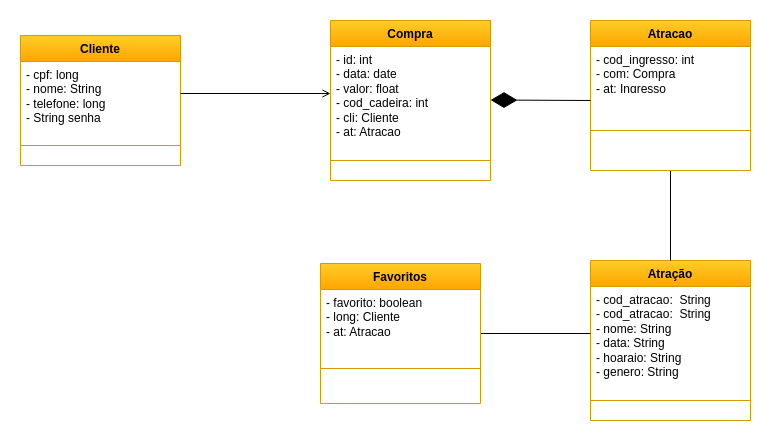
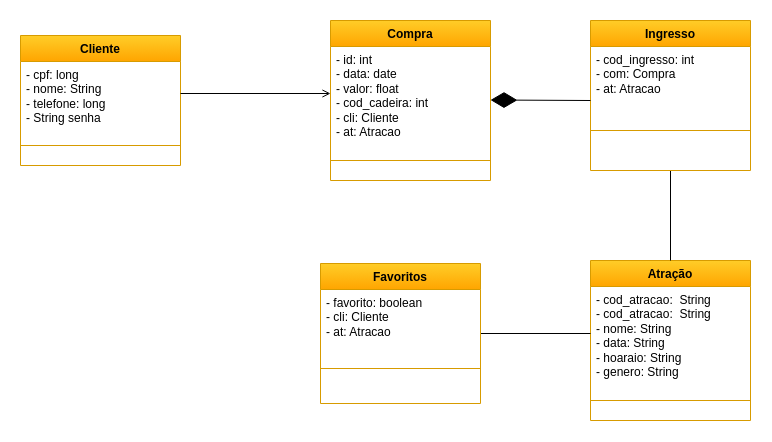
- <mxCell id="16" value="Atracao" style="swimlane;fontStyle=1;align=center;verticalAlign=top;childLayout=stackLayout;horizontal=1;startSize=26;horizontalStack=0;resizeParent=1;resizeParentMax=0;resizeLast=0;collapsible=1;marginBottom=0;whiteSpace=wrap;html=1;fillColor=#ffcd28;gradientColor=#ffa500;strokeColor=#d79b00;" parent="1" vertex="1"><mxGeometry x="590" y="20" width="160" height="150" as="geometry" /></mxCell>
+ <mxCell id="16" value="Ingresso" style="swimlane;fontStyle=1;align=center;verticalAlign=top;childLayout=stackLayout;horizontal=1;startSize=26;horizontalStack=0;resizeParent=1;resizeParentMax=0;resizeLast=0;collapsible=1;marginBottom=0;whiteSpace=wrap;html=1;fillColor=#ffcd28;gradientColor=#ffa500;strokeColor=#d79b00;" parent="1" vertex="1"><mxGeometry x="590" y="20" width="160" height="150" as="geometry" /></mxCell>
- <mxCell id="17" value="&lt;div&gt;- cod_ingresso: int&lt;/div&gt;&lt;div&gt;&lt;span style=&quot;background-color: initial;&quot;&gt;- com: Compra&lt;/span&gt;&lt;br&gt;&lt;/div&gt;&lt;div&gt;&lt;span style=&quot;white-space: pre;&quot;&gt;- &lt;/span&gt;at: Ingresso&lt;/div&gt;" style="text;strokeColor=none;fillColor=none;align=left;verticalAlign=top;spacingLeft=4;spacingRight=4;overflow=hidden;rotatable=0;points=[[0,0.5],[1,0.5]];portConstraint=eastwest;whiteSpace=wrap;html=1;" parent="16" vertex="1"><mxGeometry y="26" width="160" height="44" as="geometry" /></mxCell>
+ <mxCell id="17" value="&lt;div&gt;- cod_ingresso: int&lt;/div&gt;&lt;div&gt;&lt;span style=&quot;background-color: initial;&quot;&gt;- com: Compra&lt;/span&gt;&lt;br&gt;&lt;/div&gt;&lt;div&gt;&lt;span style=&quot;white-space: pre;&quot;&gt;- &lt;/span&gt;at: Atracao&lt;/div&gt;" style="text;strokeColor=none;fillColor=none;align=left;verticalAlign=top;spacingLeft=4;spacingRight=4;overflow=hidden;rotatable=0;points=[[0,0.5],[1,0.5]];portConstraint=eastwest;whiteSpace=wrap;html=1;" parent="16" vertex="1"><mxGeometry y="26" width="160" height="44" as="geometry" /></mxCell>
- <mxCell id="10" value="&lt;div&gt;- favorito: boolean&lt;/div&gt;&lt;div&gt;- long: Cliente&lt;span style=&quot;&quot;&gt;&lt;/span&gt;&lt;/div&gt;&lt;div&gt;&lt;span style=&quot;white-space: pre;&quot;&gt;- &lt;/span&gt;at: Atracao&lt;/div&gt;" style="text;strokeColor=none;fillColor=none;align=left;verticalAlign=top;spacingLeft=4;spacingRight=4;overflow=hidden;rotatable=0;points=[[0,0.5],[1,0.5]];portConstraint=eastwest;whiteSpace=wrap;html=1;" parent="9" vertex="1"><mxGeometry y="26" width="160" height="44" as="geometry" /></mxCell>
+ <mxCell id="10" value="&lt;div&gt;- favorito: boolean&lt;/div&gt;&lt;div&gt;- cli: Cliente&lt;span style=&quot;&quot;&gt;&lt;/span&gt;&lt;/div&gt;&lt;div&gt;&lt;span style=&quot;white-space: pre;&quot;&gt;- &lt;/span&gt;at: Atracao&lt;/div&gt;" style="text;strokeColor=none;fillColor=none;align=left;verticalAlign=top;spacingLeft=4;spacingRight=4;overflow=hidden;rotatable=0;points=[[0,0.5],[1,0.5]];portConstraint=eastwest;whiteSpace=wrap;html=1;" parent="9" vertex="1"><mxGeometry y="26" width="160" height="44" as="geometry" /></mxCell>
